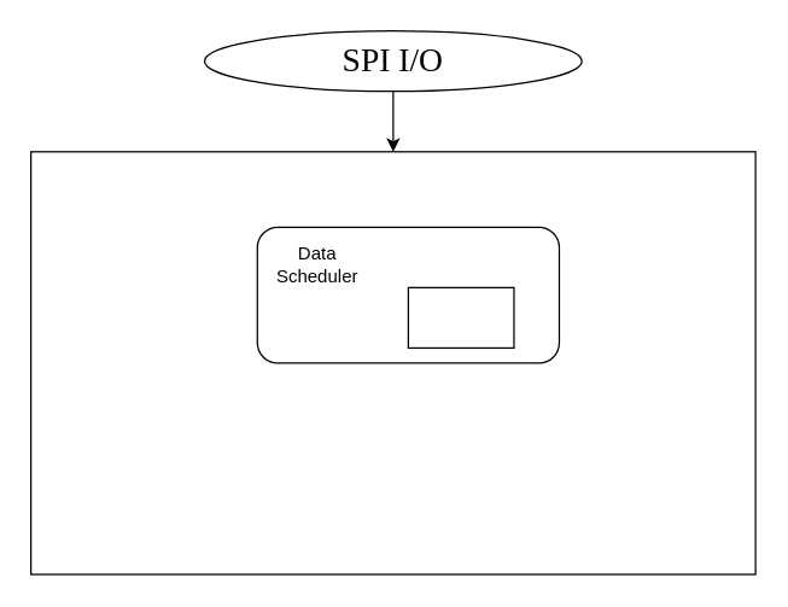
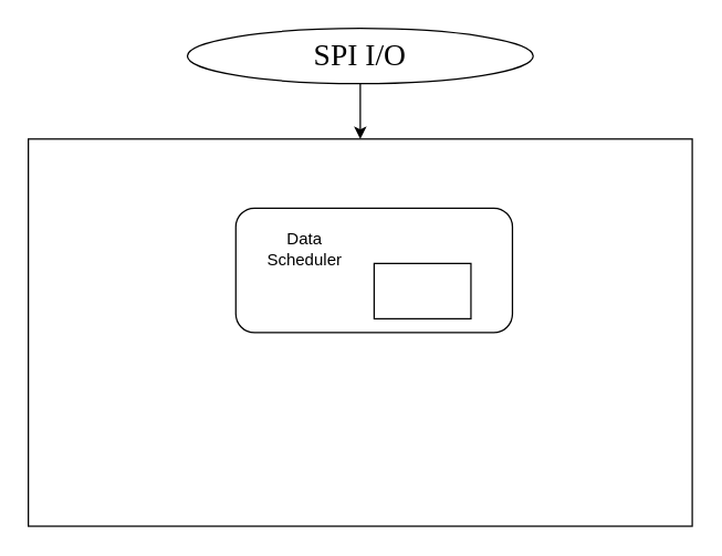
- <mxCell id="6" value="Data Scheduler" style="text;html=1;align=center;verticalAlign=middle;whiteSpace=wrap;rounded=0;" vertex="1" parent="1"><mxGeometry x="180" y="160" width="60" height="30" as="geometry" /></mxCell>
+ <mxCell id="6" value="Data Scheduler" style="text;html=1;align=center;verticalAlign=middle;whiteSpace=wrap;rounded=0;" vertex="1" parent="1"><mxGeometry x="190" y="165" width="60" height="30" as="geometry" /></mxCell>
